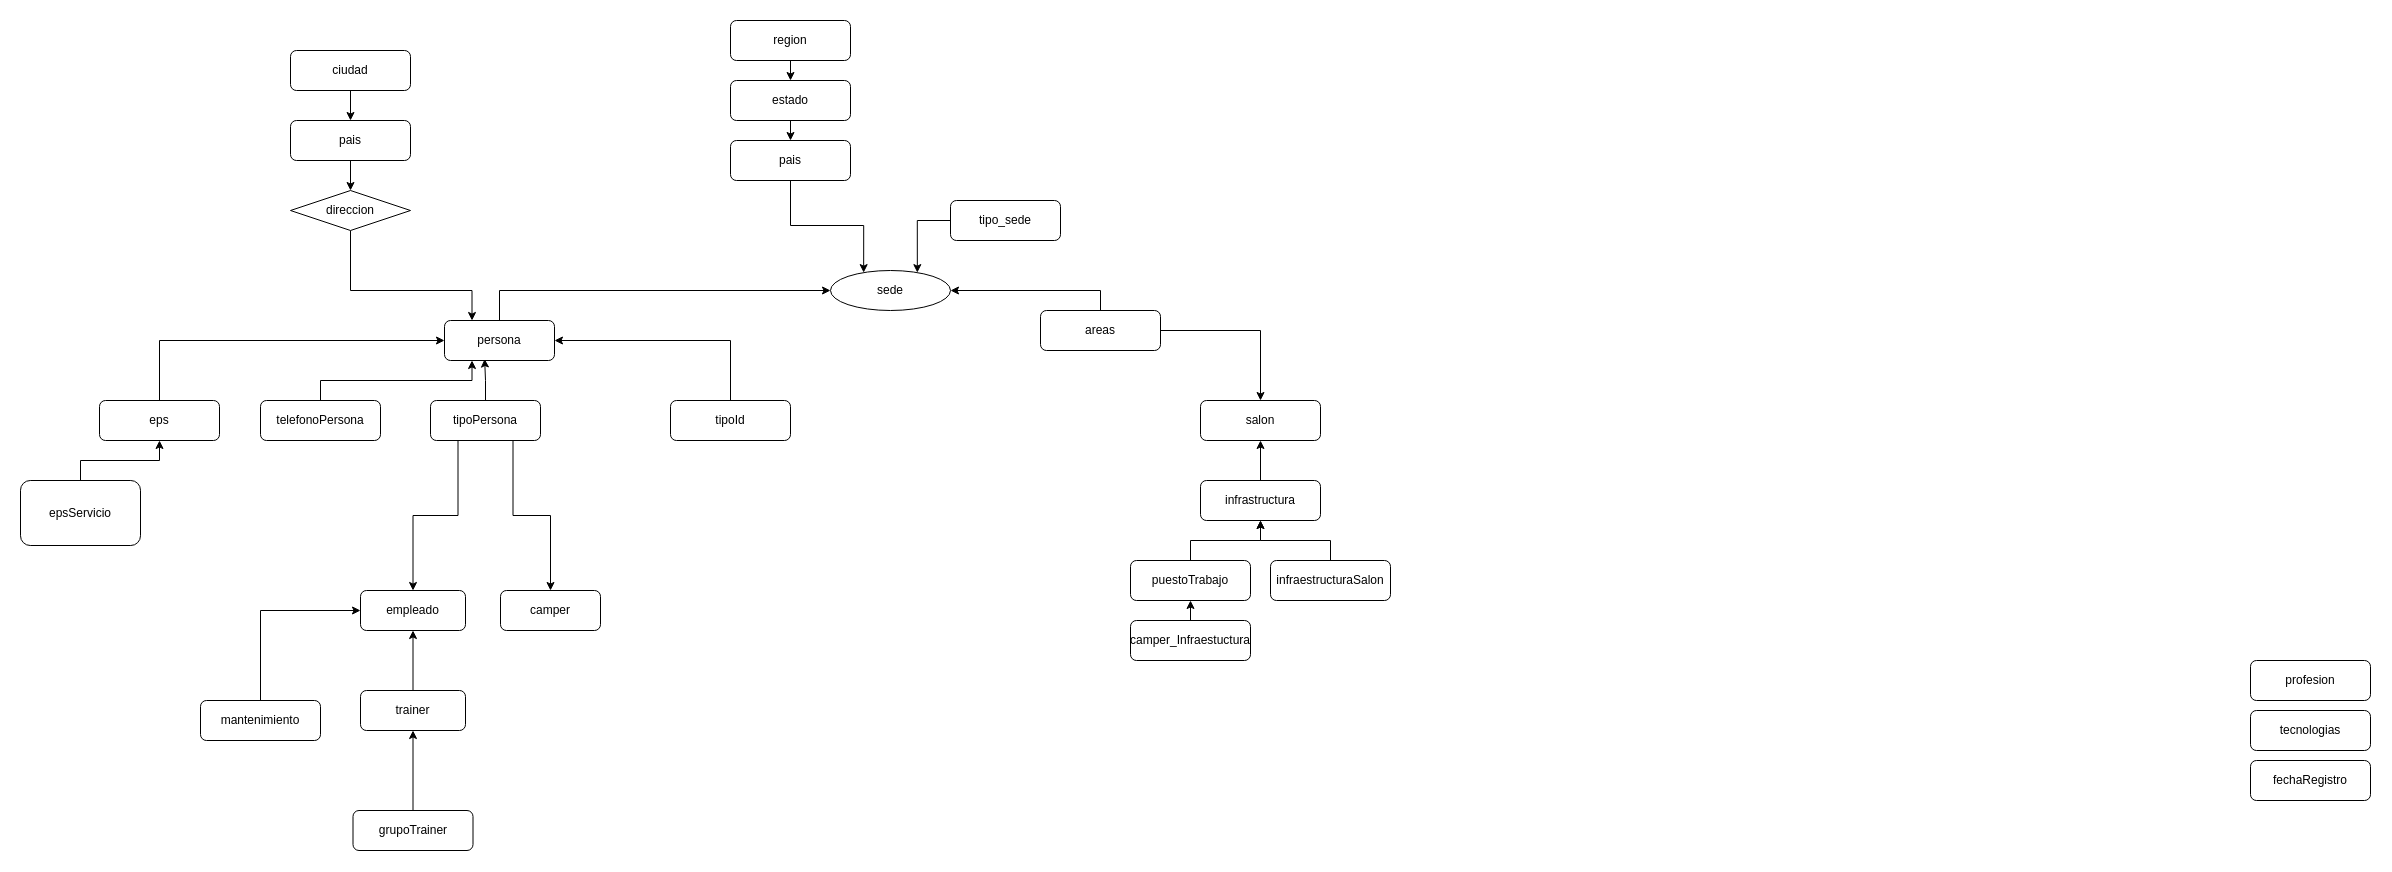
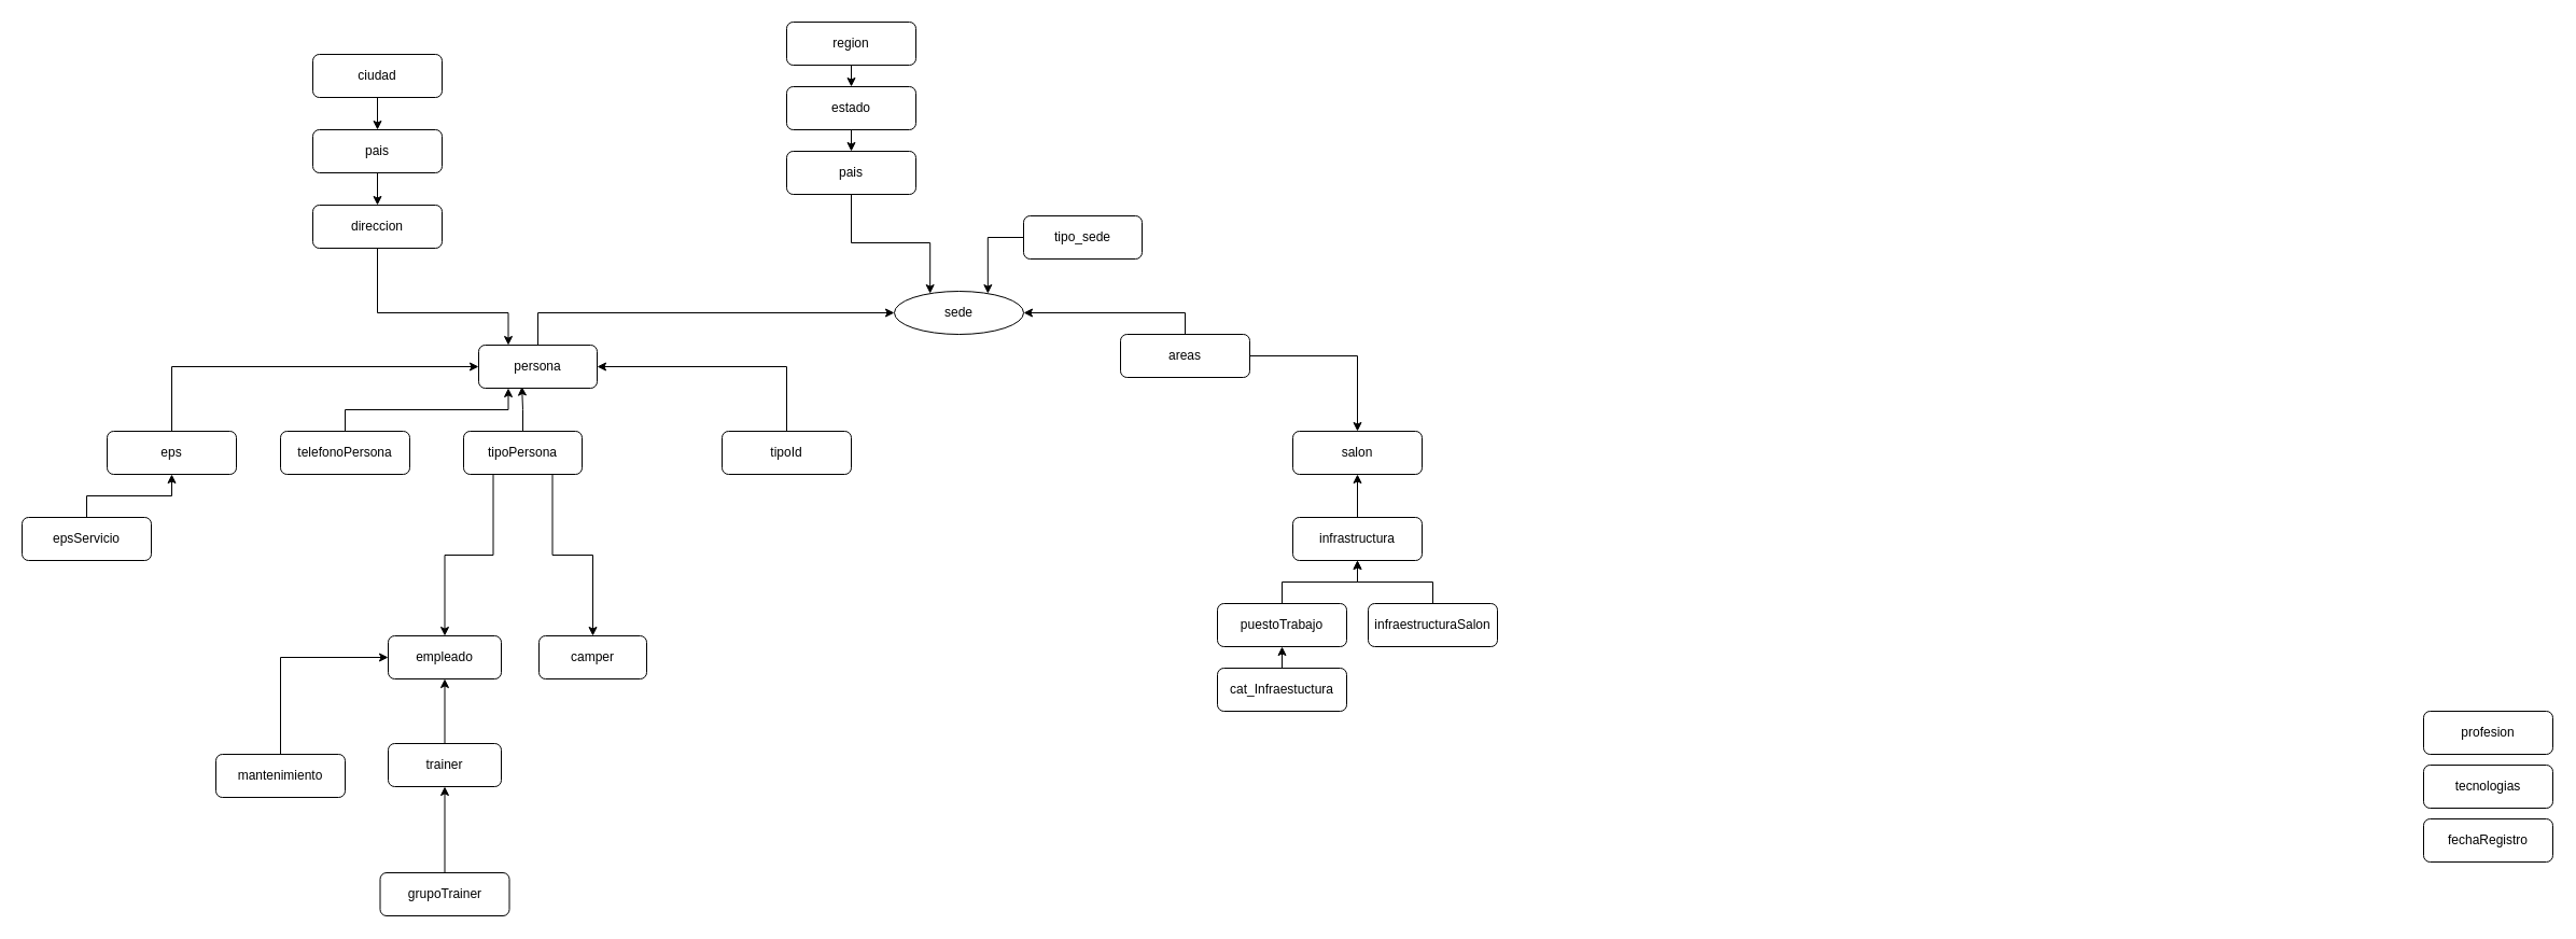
- <mxCell id="11" value="direccion" style="rhombus;whiteSpace=wrap;html=1;" parent="1" vertex="1"><mxGeometry x="290" y="190" width="120" height="40" as="geometry" /></mxCell>
+ <mxCell id="11" value="direccion" style="rounded=1;whiteSpace=wrap;html=1;" parent="1" vertex="1"><mxGeometry x="290" y="190" width="120" height="40" as="geometry" /></mxCell>
- <mxCell id="28" value="epsServicio" style="whiteSpace=wrap;html=1;rounded=1;" vertex="1" parent="1"><mxGeometry x="20" y="480" width="120" height="65" as="geometry" /></mxCell>
+ <mxCell id="28" value="epsServicio" style="whiteSpace=wrap;html=1;rounded=1;" vertex="1" parent="1"><mxGeometry x="20" y="480" width="120" height="40" as="geometry" /></mxCell>
- <mxCell id="24" value="camper_Infraestuctura" style="rounded=1;whiteSpace=wrap;html=1;" parent="1" vertex="1"><mxGeometry x="1130" y="620" width="120" height="40" as="geometry" /></mxCell>
+ <mxCell id="24" value="cat_Infraestuctura" style="rounded=1;whiteSpace=wrap;html=1;" parent="1" vertex="1"><mxGeometry x="1130" y="620" width="120" height="40" as="geometry" /></mxCell>
